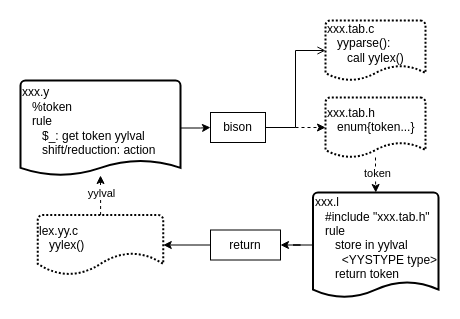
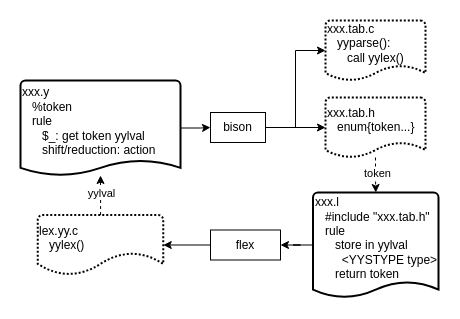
- <mxCell id="3" value="" style="edgeStyle=orthogonalEdgeStyle;rounded=0;orthogonalLoop=1;jettySize=auto;html=1;entryX=0;entryY=0.5;entryDx=0;entryDy=0;entryPerimeter=0;endArrow=open;" edge="1" parent="1" source="4" target="14"><mxGeometry relative="1" as="geometry"><mxPoint x="245" y="47" as="targetPoint" /></mxGeometry></mxCell>
+ <mxCell id="3" value="" style="edgeStyle=orthogonalEdgeStyle;rounded=0;orthogonalLoop=1;jettySize=auto;html=1;entryX=0;entryY=0.5;entryDx=0;entryDy=0;entryPerimeter=0;" edge="1" parent="1" source="4" target="14"><mxGeometry relative="1" as="geometry"><mxPoint x="245" y="47" as="targetPoint" /></mxGeometry></mxCell>
- <mxCell id="2" value="" style="edgeStyle=orthogonalEdgeStyle;rounded=0;orthogonalLoop=1;jettySize=auto;html=1;dashed=1;" edge="1" parent="1" source="4" target="11"><mxGeometry relative="1" as="geometry" /></mxCell>
+ <mxCell id="2" value="" style="edgeStyle=orthogonalEdgeStyle;rounded=0;orthogonalLoop=1;jettySize=auto;html=1;" edge="1" parent="1" source="4" target="11"><mxGeometry relative="1" as="geometry" /></mxCell>
- <mxCell id="6" value="return" style="rounded=0;whiteSpace=wrap;html=1;" vertex="1" parent="1"><mxGeometry x="210" y="229.5" width="70" height="30" as="geometry" /></mxCell>
+ <mxCell id="6" value="flex" style="rounded=0;whiteSpace=wrap;html=1;" vertex="1" parent="1"><mxGeometry x="210" y="229.5" width="70" height="30" as="geometry" /></mxCell>
